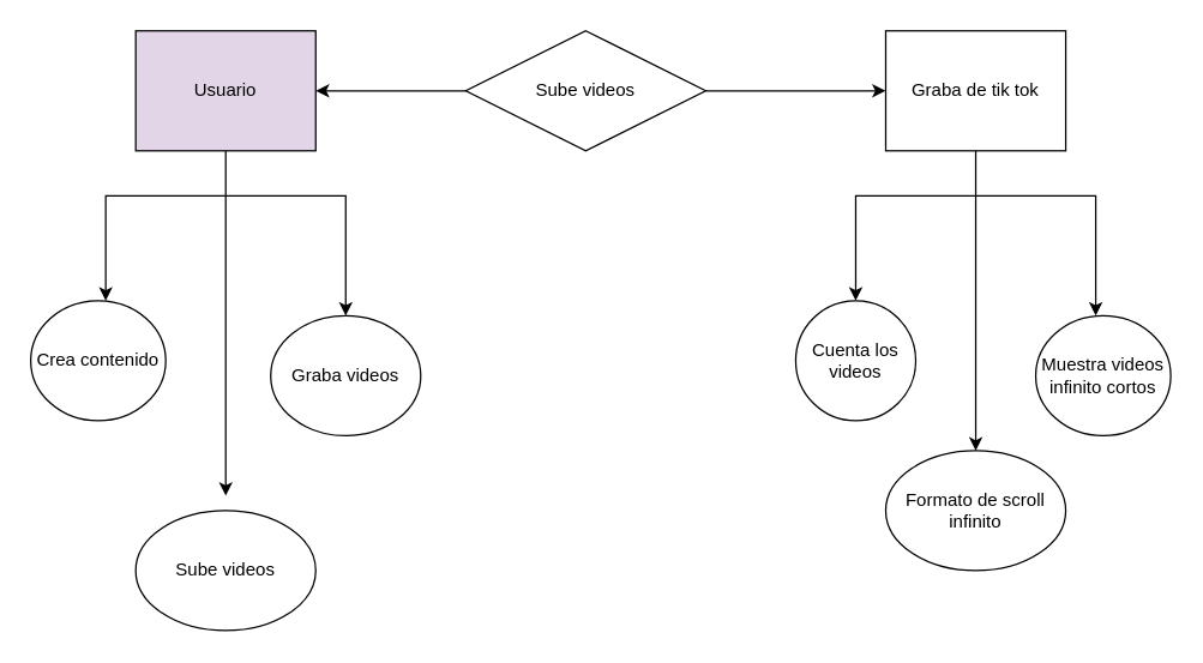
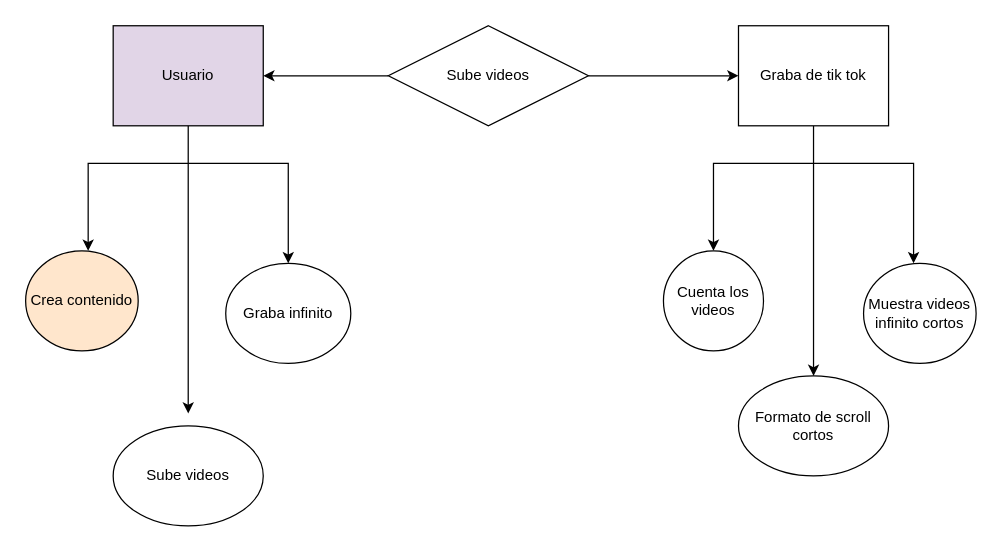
- <mxCell id="17" value="Crea contenido" style="ellipse;whiteSpace=wrap;html=1;" vertex="1" parent="1"><mxGeometry x="20" y="200" width="90" height="80" as="geometry" /></mxCell>
+ <mxCell id="17" value="Crea contenido" style="ellipse;whiteSpace=wrap;html=1;fillColor=#ffe6cc;" vertex="1" parent="1"><mxGeometry x="20" y="200" width="90" height="80" as="geometry" /></mxCell>
- <mxCell id="16" value="Graba videos" style="ellipse;whiteSpace=wrap;html=1;" vertex="1" parent="1"><mxGeometry x="180" y="210" width="100" height="80" as="geometry" /></mxCell>
+ <mxCell id="16" value="Graba infinito" style="ellipse;whiteSpace=wrap;html=1;" vertex="1" parent="1"><mxGeometry x="180" y="210" width="100" height="80" as="geometry" /></mxCell>
- <mxCell id="15" value="Formato de scroll infinito" style="ellipse;whiteSpace=wrap;html=1;" vertex="1" parent="1"><mxGeometry x="590" y="300" width="120" height="80" as="geometry" /></mxCell>
+ <mxCell id="15" value="Formato de scroll cortos" style="ellipse;whiteSpace=wrap;html=1;" vertex="1" parent="1"><mxGeometry x="590" y="300" width="120" height="80" as="geometry" /></mxCell>
